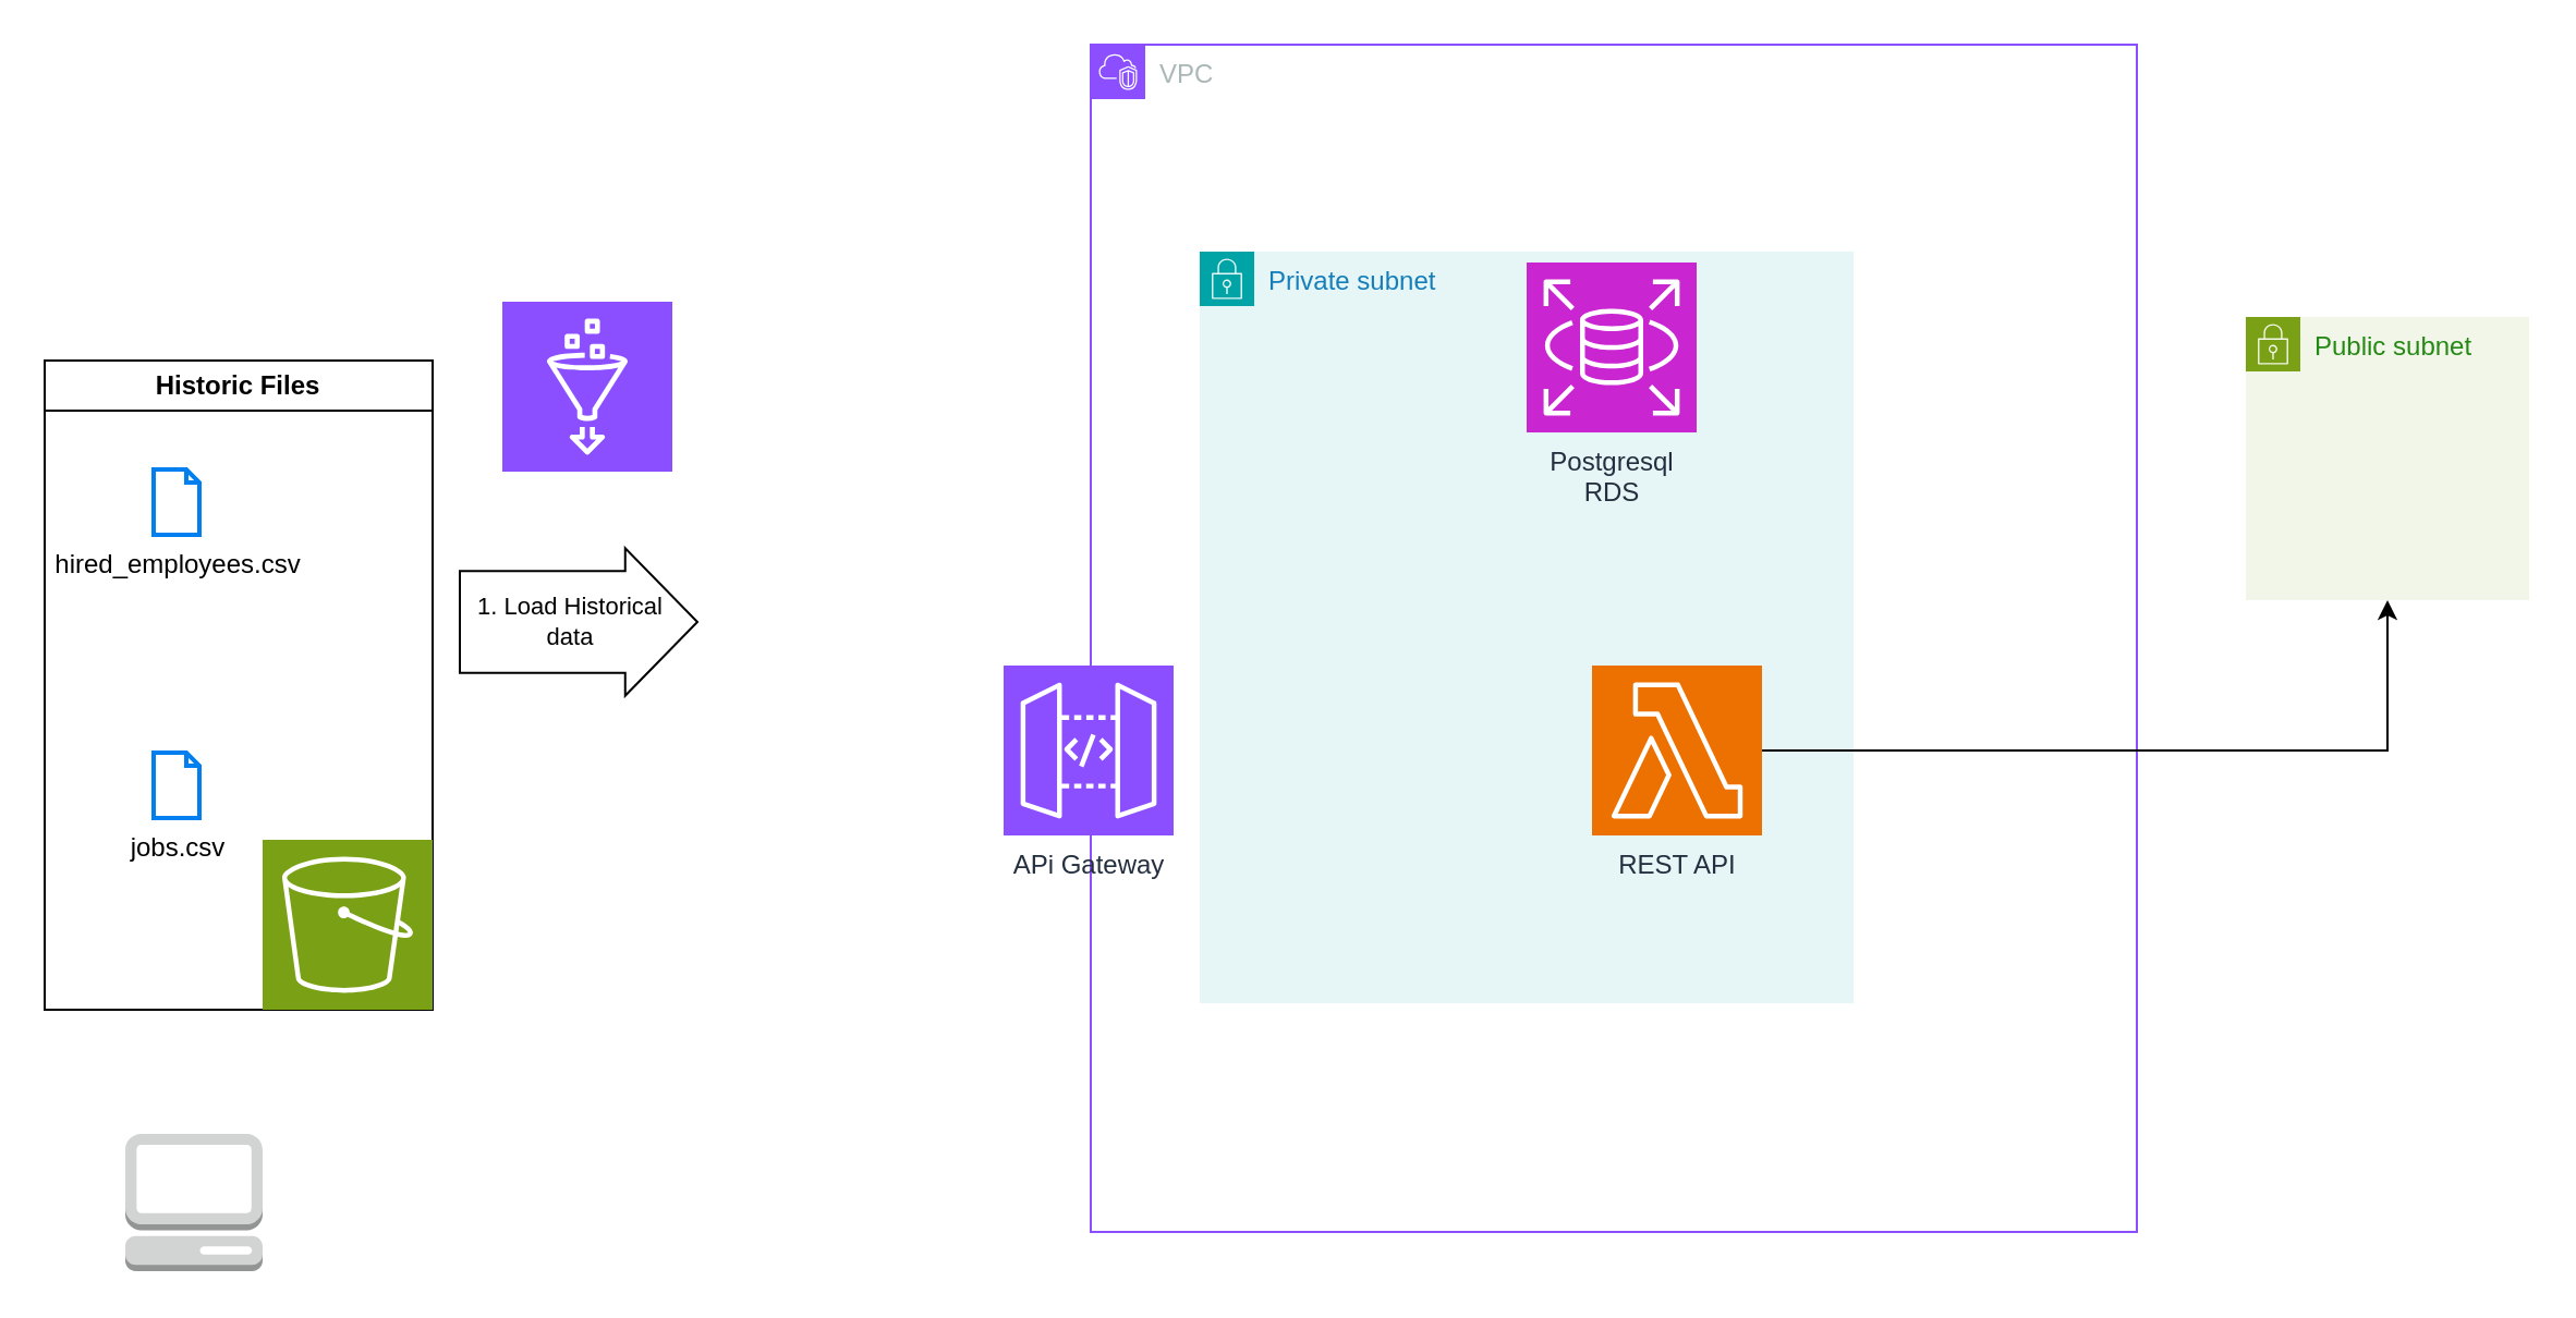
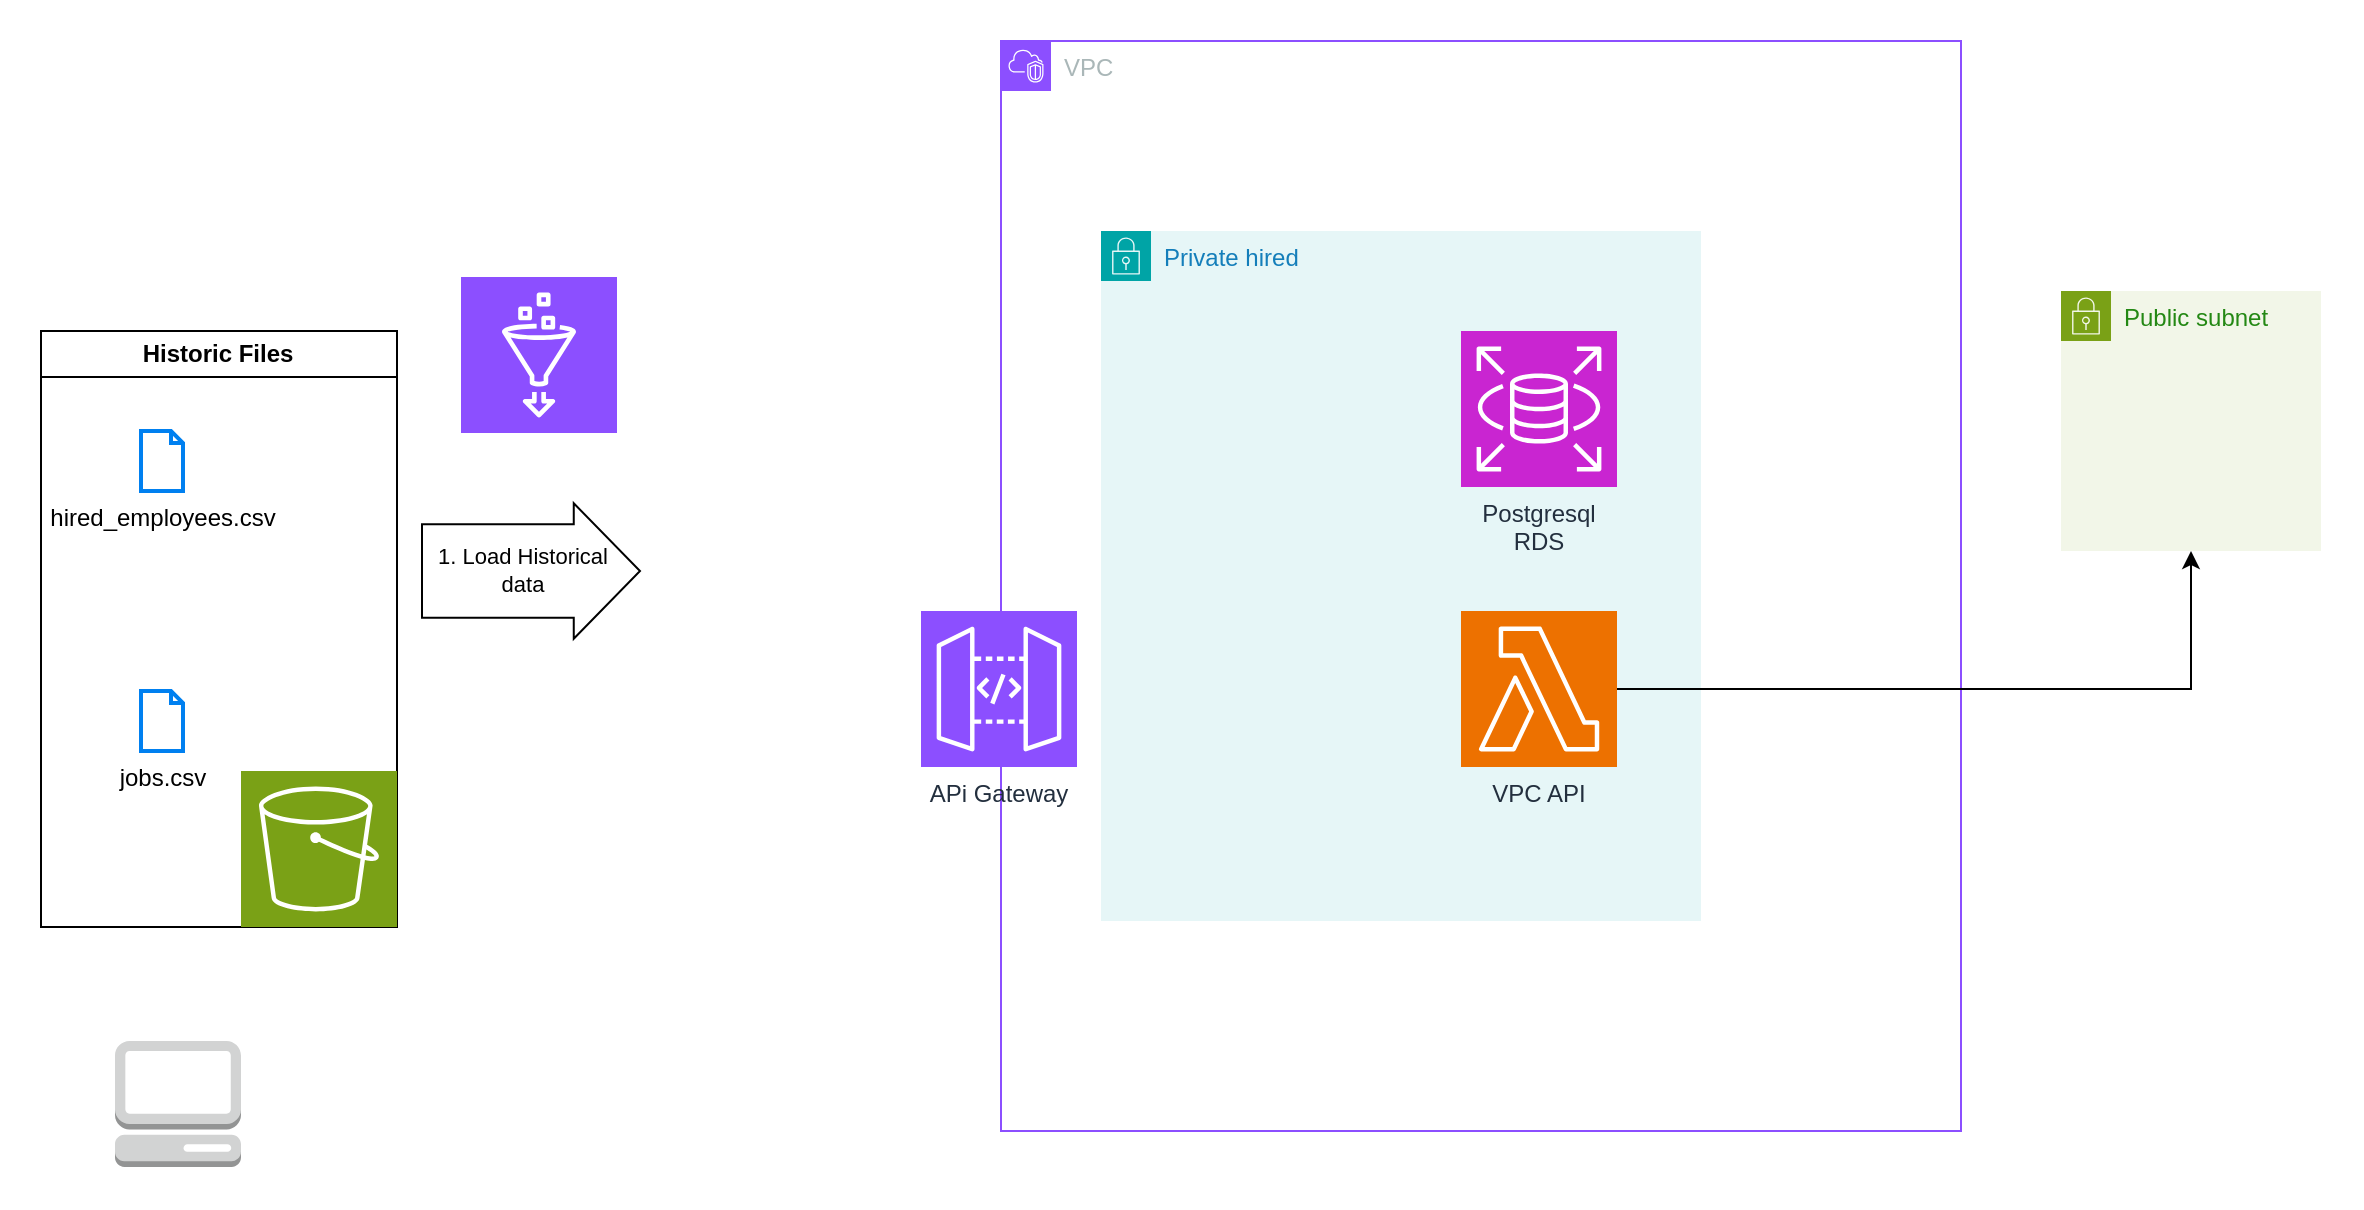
- <mxCell id="10" value="Private subnet" style="points=[[0,0],[0.25,0],[0.5,0],[0.75,0],[1,0],[1,0.25],[1,0.5],[1,0.75],[1,1],[0.75,1],[0.5,1],[0.25,1],[0,1],[0,0.75],[0,0.5],[0,0.25]];outlineConnect=0;gradientColor=none;html=1;whiteSpace=wrap;fontSize=12;fontStyle=0;container=1;pointerEvents=0;collapsible=0;recursiveResize=0;shape=mxgraph.aws4.group;grIcon=mxgraph.aws4.group_security_group;grStroke=0;strokeColor=#00A4A6;fillColor=#E6F6F7;verticalAlign=top;align=left;spacingLeft=30;fontColor=#147EBA;dashed=0;" vertex="1" parent="9"><mxGeometry x="50" y="95" width="300" height="345" as="geometry" /></mxCell>
+ <mxCell id="10" value="Private hired" style="points=[[0,0],[0.25,0],[0.5,0],[0.75,0],[1,0],[1,0.25],[1,0.5],[1,0.75],[1,1],[0.75,1],[0.5,1],[0.25,1],[0,1],[0,0.75],[0,0.5],[0,0.25]];outlineConnect=0;gradientColor=none;html=1;whiteSpace=wrap;fontSize=12;fontStyle=0;container=1;pointerEvents=0;collapsible=0;recursiveResize=0;shape=mxgraph.aws4.group;grIcon=mxgraph.aws4.group_security_group;grStroke=0;strokeColor=#00A4A6;fillColor=#E6F6F7;verticalAlign=top;align=left;spacingLeft=30;fontColor=#147EBA;dashed=0;" vertex="1" parent="9"><mxGeometry x="50" y="95" width="300" height="345" as="geometry" /></mxCell>
- <mxCell id="11" value="Postgresql &lt;br&gt;RDS" style="sketch=0;points=[[0,0,0],[0.25,0,0],[0.5,0,0],[0.75,0,0],[1,0,0],[0,1,0],[0.25,1,0],[0.5,1,0],[0.75,1,0],[1,1,0],[0,0.25,0],[0,0.5,0],[0,0.75,0],[1,0.25,0],[1,0.5,0],[1,0.75,0]];outlineConnect=0;fontColor=#232F3E;fillColor=#C925D1;strokeColor=#ffffff;dashed=0;verticalLabelPosition=bottom;verticalAlign=top;align=center;html=1;fontSize=12;fontStyle=0;aspect=fixed;shape=mxgraph.aws4.resourceIcon;resIcon=mxgraph.aws4.rds;" vertex="1" parent="10"><mxGeometry x="150" y="5" width="78" height="78" as="geometry" /></mxCell>
+ <mxCell id="11" value="Postgresql &lt;br&gt;RDS" style="sketch=0;points=[[0,0,0],[0.25,0,0],[0.5,0,0],[0.75,0,0],[1,0,0],[0,1,0],[0.25,1,0],[0.5,1,0],[0.75,1,0],[1,1,0],[0,0.25,0],[0,0.5,0],[0,0.75,0],[1,0.25,0],[1,0.5,0],[1,0.75,0]];outlineConnect=0;fontColor=#232F3E;fillColor=#C925D1;strokeColor=#ffffff;dashed=0;verticalLabelPosition=bottom;verticalAlign=top;align=center;html=1;fontSize=12;fontStyle=0;aspect=fixed;shape=mxgraph.aws4.resourceIcon;resIcon=mxgraph.aws4.rds;" vertex="1" parent="10"><mxGeometry x="180" y="50" width="78" height="78" as="geometry" /></mxCell>
- <mxCell id="13" value="REST API" style="sketch=0;points=[[0,0,0],[0.25,0,0],[0.5,0,0],[0.75,0,0],[1,0,0],[0,1,0],[0.25,1,0],[0.5,1,0],[0.75,1,0],[1,1,0],[0,0.25,0],[0,0.5,0],[0,0.75,0],[1,0.25,0],[1,0.5,0],[1,0.75,0]];outlineConnect=0;fontColor=#232F3E;fillColor=#ED7100;strokeColor=#ffffff;dashed=0;verticalLabelPosition=bottom;verticalAlign=top;align=center;html=1;fontSize=12;fontStyle=0;aspect=fixed;shape=mxgraph.aws4.resourceIcon;resIcon=mxgraph.aws4.lambda;" vertex="1" parent="10"><mxGeometry x="180" y="190" width="78" height="78" as="geometry" /></mxCell>
+ <mxCell id="13" value="VPC API" style="sketch=0;points=[[0,0,0],[0.25,0,0],[0.5,0,0],[0.75,0,0],[1,0,0],[0,1,0],[0.25,1,0],[0.5,1,0],[0.75,1,0],[1,1,0],[0,0.25,0],[0,0.5,0],[0,0.75,0],[1,0.25,0],[1,0.5,0],[1,0.75,0]];outlineConnect=0;fontColor=#232F3E;fillColor=#ED7100;strokeColor=#ffffff;dashed=0;verticalLabelPosition=bottom;verticalAlign=top;align=center;html=1;fontSize=12;fontStyle=0;aspect=fixed;shape=mxgraph.aws4.resourceIcon;resIcon=mxgraph.aws4.lambda;" vertex="1" parent="10"><mxGeometry x="180" y="190" width="78" height="78" as="geometry" /></mxCell>
